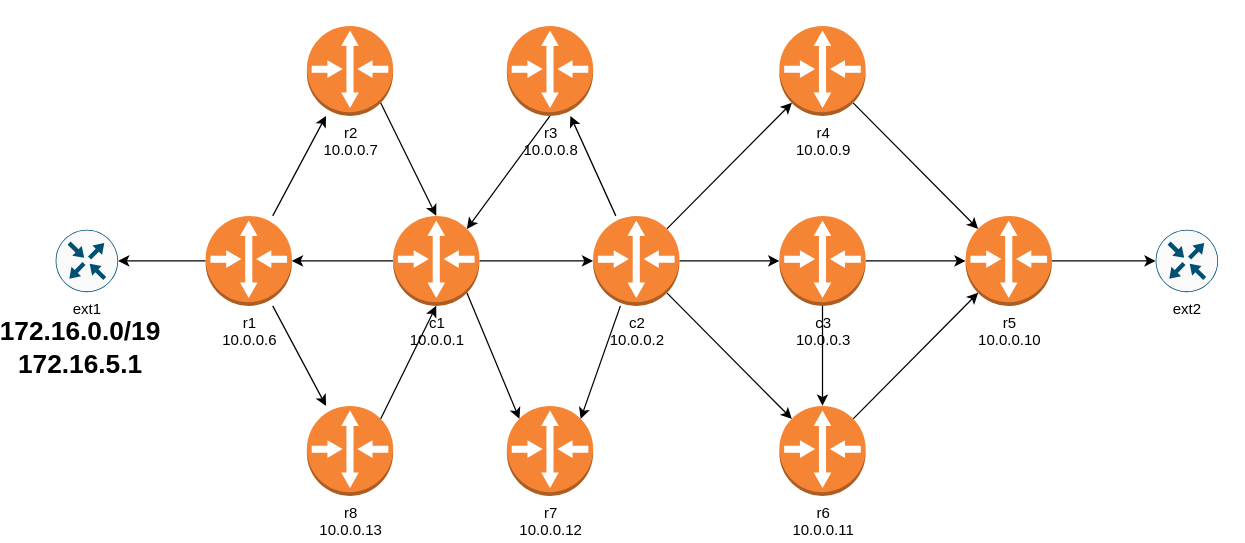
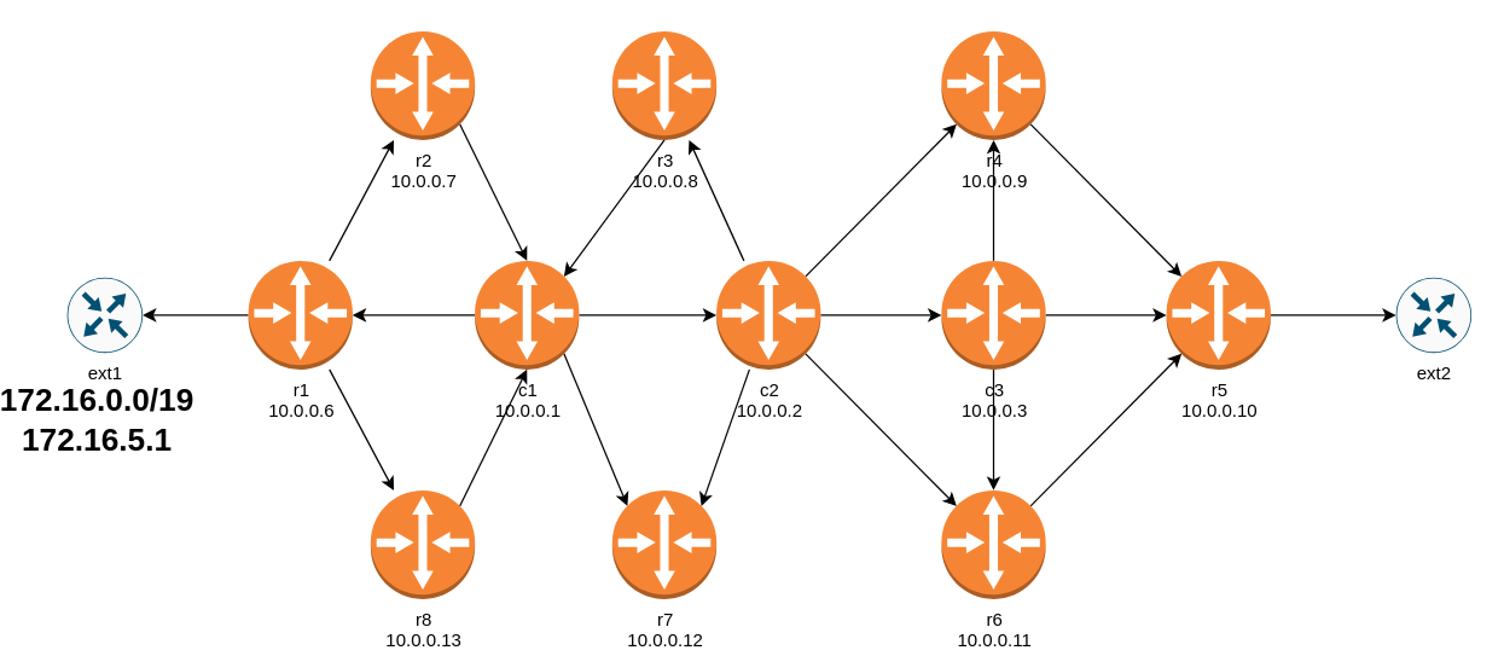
+ <mxCell id="15" value="" style="edgeStyle=none;rounded=0;orthogonalLoop=1;jettySize=auto;html=1;" parent="1" source="17" target="31" edge="1"><mxGeometry relative="1" as="geometry" /></mxCell>
